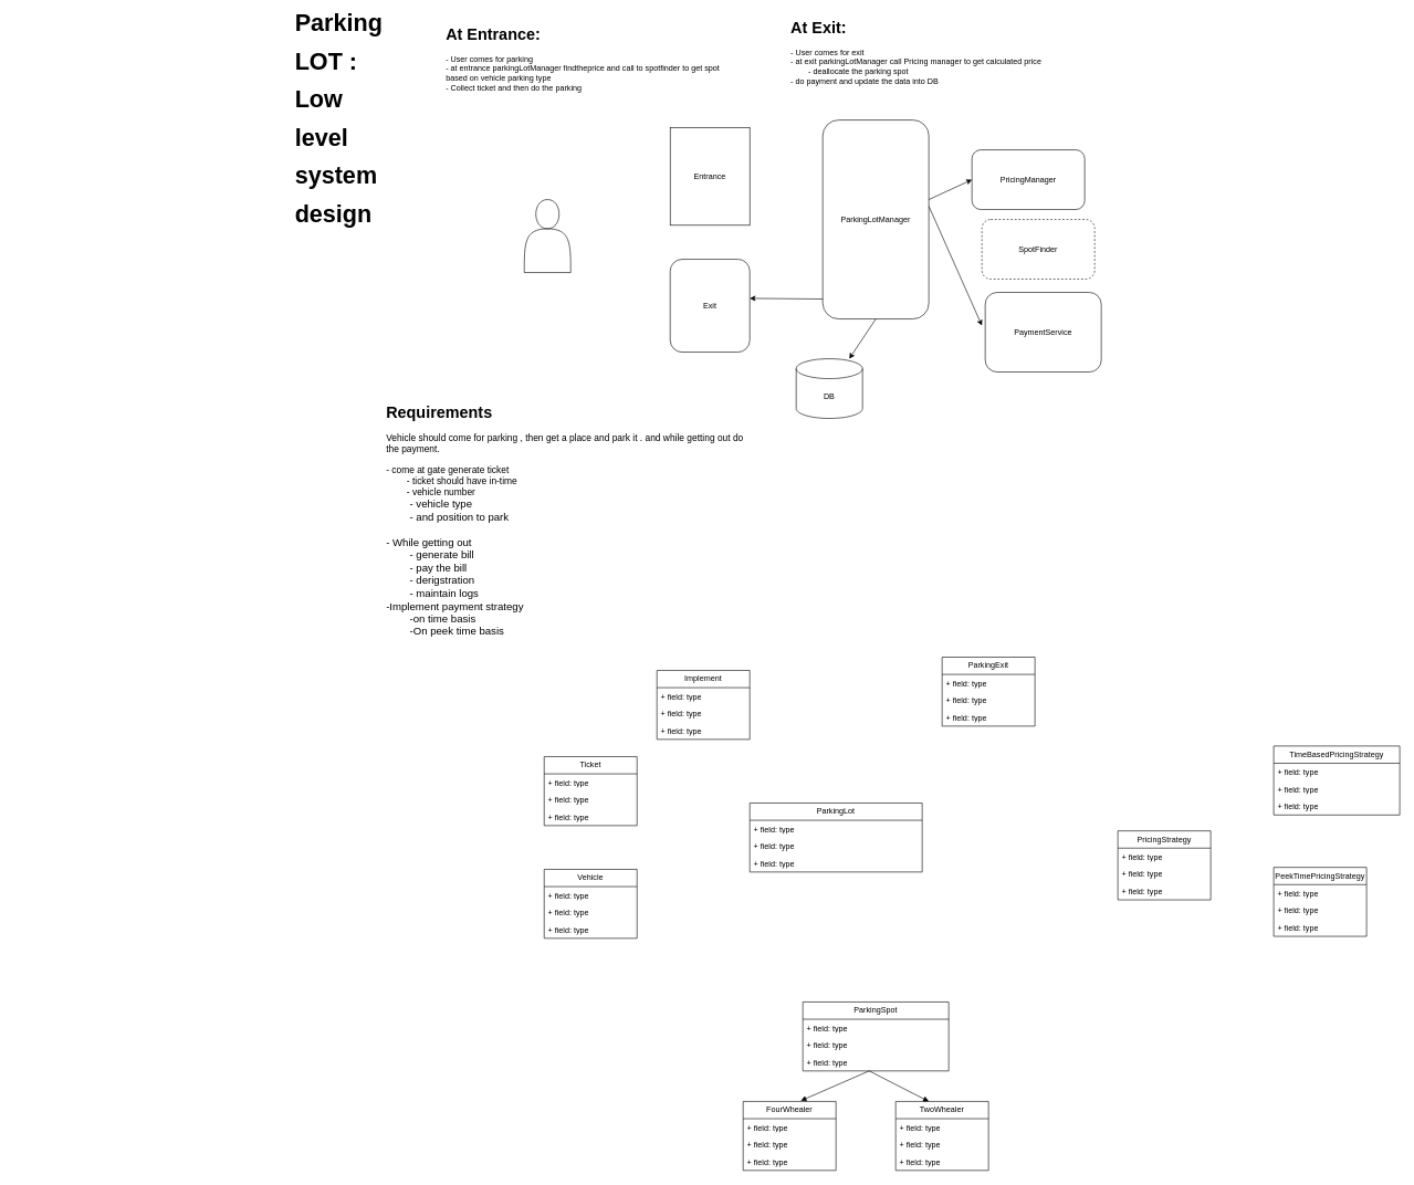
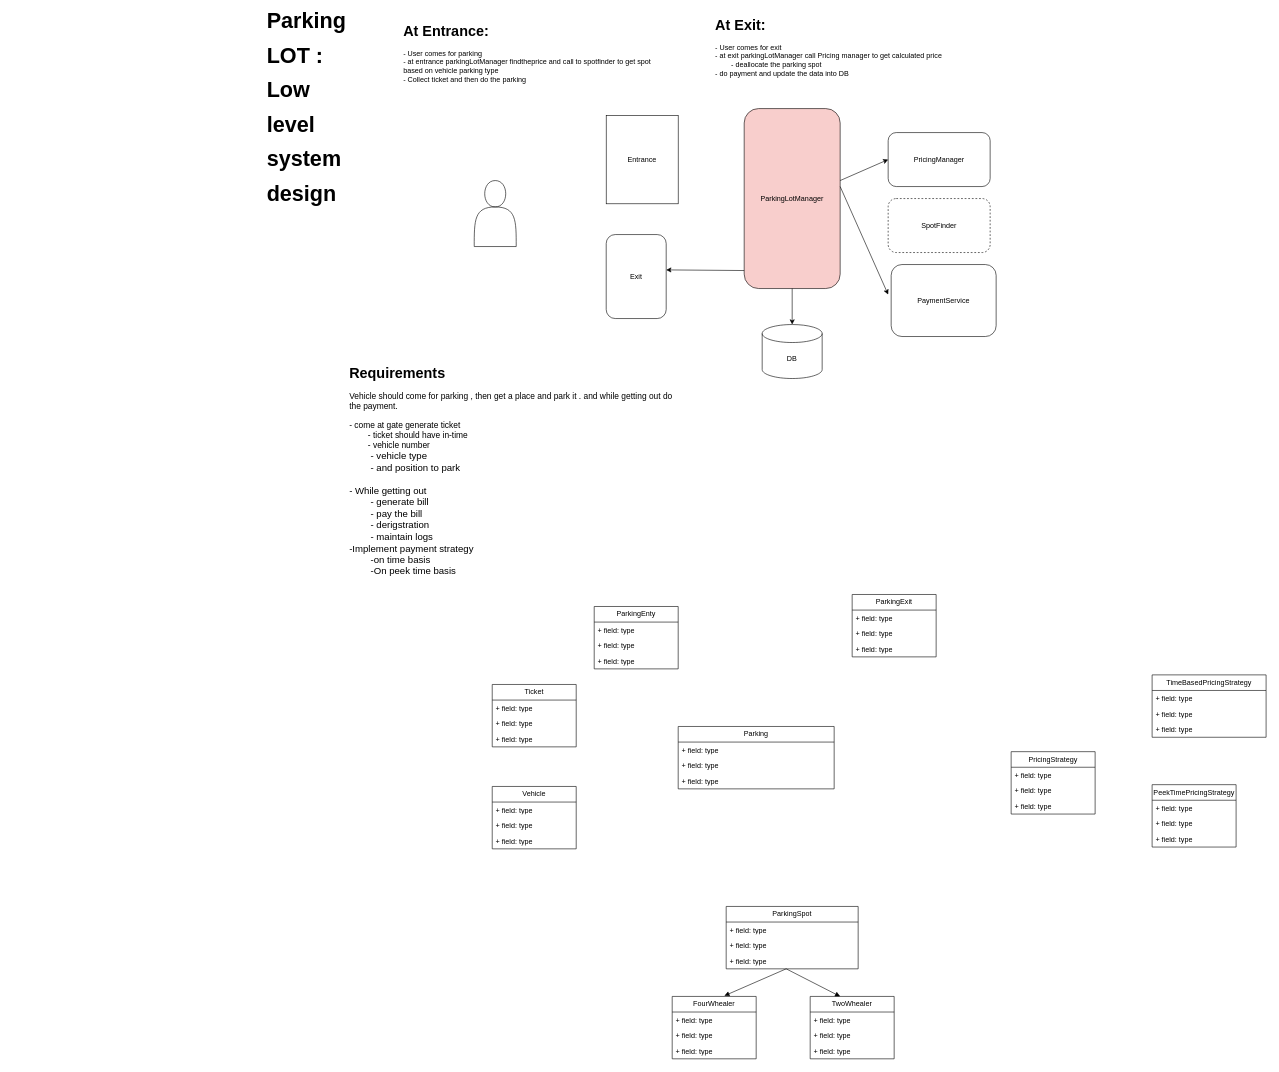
- <mxCell id="53" value="PricingManager" style="rounded=1;whiteSpace=wrap;html=1;" vertex="1" parent="1"><mxGeometry x="1465" y="225" width="170" height="90" as="geometry" /></mxCell>
+ <mxCell id="53" value="PricingManager" style="rounded=1;whiteSpace=wrap;html=1;" vertex="1" parent="1"><mxGeometry x="1480" y="220" width="170" height="90" as="geometry" /></mxCell>
- <mxCell id="52" value="ParkingLotManager" style="rounded=1;whiteSpace=wrap;html=1;" vertex="1" parent="1"><mxGeometry x="1240" y="180" width="160" height="300" as="geometry" /></mxCell>
+ <mxCell id="52" value="ParkingLotManager" style="rounded=1;whiteSpace=wrap;html=1;fillColor=#f8cecc;" vertex="1" parent="1"><mxGeometry x="1240" y="180" width="160" height="300" as="geometry" /></mxCell>
- <mxCell id="55" value="Exit" style="rounded=1;whiteSpace=wrap;html=1;" vertex="1" parent="1"><mxGeometry x="1010" y="390" width="120" height="140" as="geometry" /></mxCell>
+ <mxCell id="55" value="Exit" style="rounded=1;whiteSpace=wrap;html=1;" vertex="1" parent="1"><mxGeometry x="1010" y="390" width="100" height="140" as="geometry" /></mxCell>
- <mxCell id="58" value="DB" style="shape=cylinder3;whiteSpace=wrap;html=1;boundedLbl=1;backgroundOutline=1;size=15;" vertex="1" parent="1"><mxGeometry x="1200" y="540" width="100" height="90" as="geometry" /></mxCell>
+ <mxCell id="58" value="DB" style="shape=cylinder3;whiteSpace=wrap;html=1;boundedLbl=1;backgroundOutline=1;size=15;" vertex="1" parent="1"><mxGeometry x="1270" y="540" width="100" height="90" as="geometry" /></mxCell>
- <mxCell id="12" value="Implement" style="swimlane;fontStyle=0;childLayout=stackLayout;horizontal=1;startSize=26;fillColor=none;horizontalStack=0;resizeParent=1;resizeParentMax=0;resizeLast=0;collapsible=1;marginBottom=0;whiteSpace=wrap;html=1;" vertex="1" parent="1"><mxGeometry x="990" y="1010" width="140" height="104" as="geometry" /></mxCell>
+ <mxCell id="12" value="ParkingEnty" style="swimlane;fontStyle=0;childLayout=stackLayout;horizontal=1;startSize=26;fillColor=none;horizontalStack=0;resizeParent=1;resizeParentMax=0;resizeLast=0;collapsible=1;marginBottom=0;whiteSpace=wrap;html=1;" vertex="1" parent="1"><mxGeometry x="990" y="1010" width="140" height="104" as="geometry" /></mxCell>
- <mxCell id="20" value="ParkingLot" style="swimlane;fontStyle=0;childLayout=stackLayout;horizontal=1;startSize=26;fillColor=none;horizontalStack=0;resizeParent=1;resizeParentMax=0;resizeLast=0;collapsible=1;marginBottom=0;whiteSpace=wrap;html=1;" vertex="1" parent="1"><mxGeometry x="1130" y="1210" width="260" height="104" as="geometry" /></mxCell>
+ <mxCell id="20" value="Parking" style="swimlane;fontStyle=0;childLayout=stackLayout;horizontal=1;startSize=26;fillColor=none;horizontalStack=0;resizeParent=1;resizeParentMax=0;resizeLast=0;collapsible=1;marginBottom=0;whiteSpace=wrap;html=1;" vertex="1" parent="1"><mxGeometry x="1130" y="1210" width="260" height="104" as="geometry" /></mxCell>
